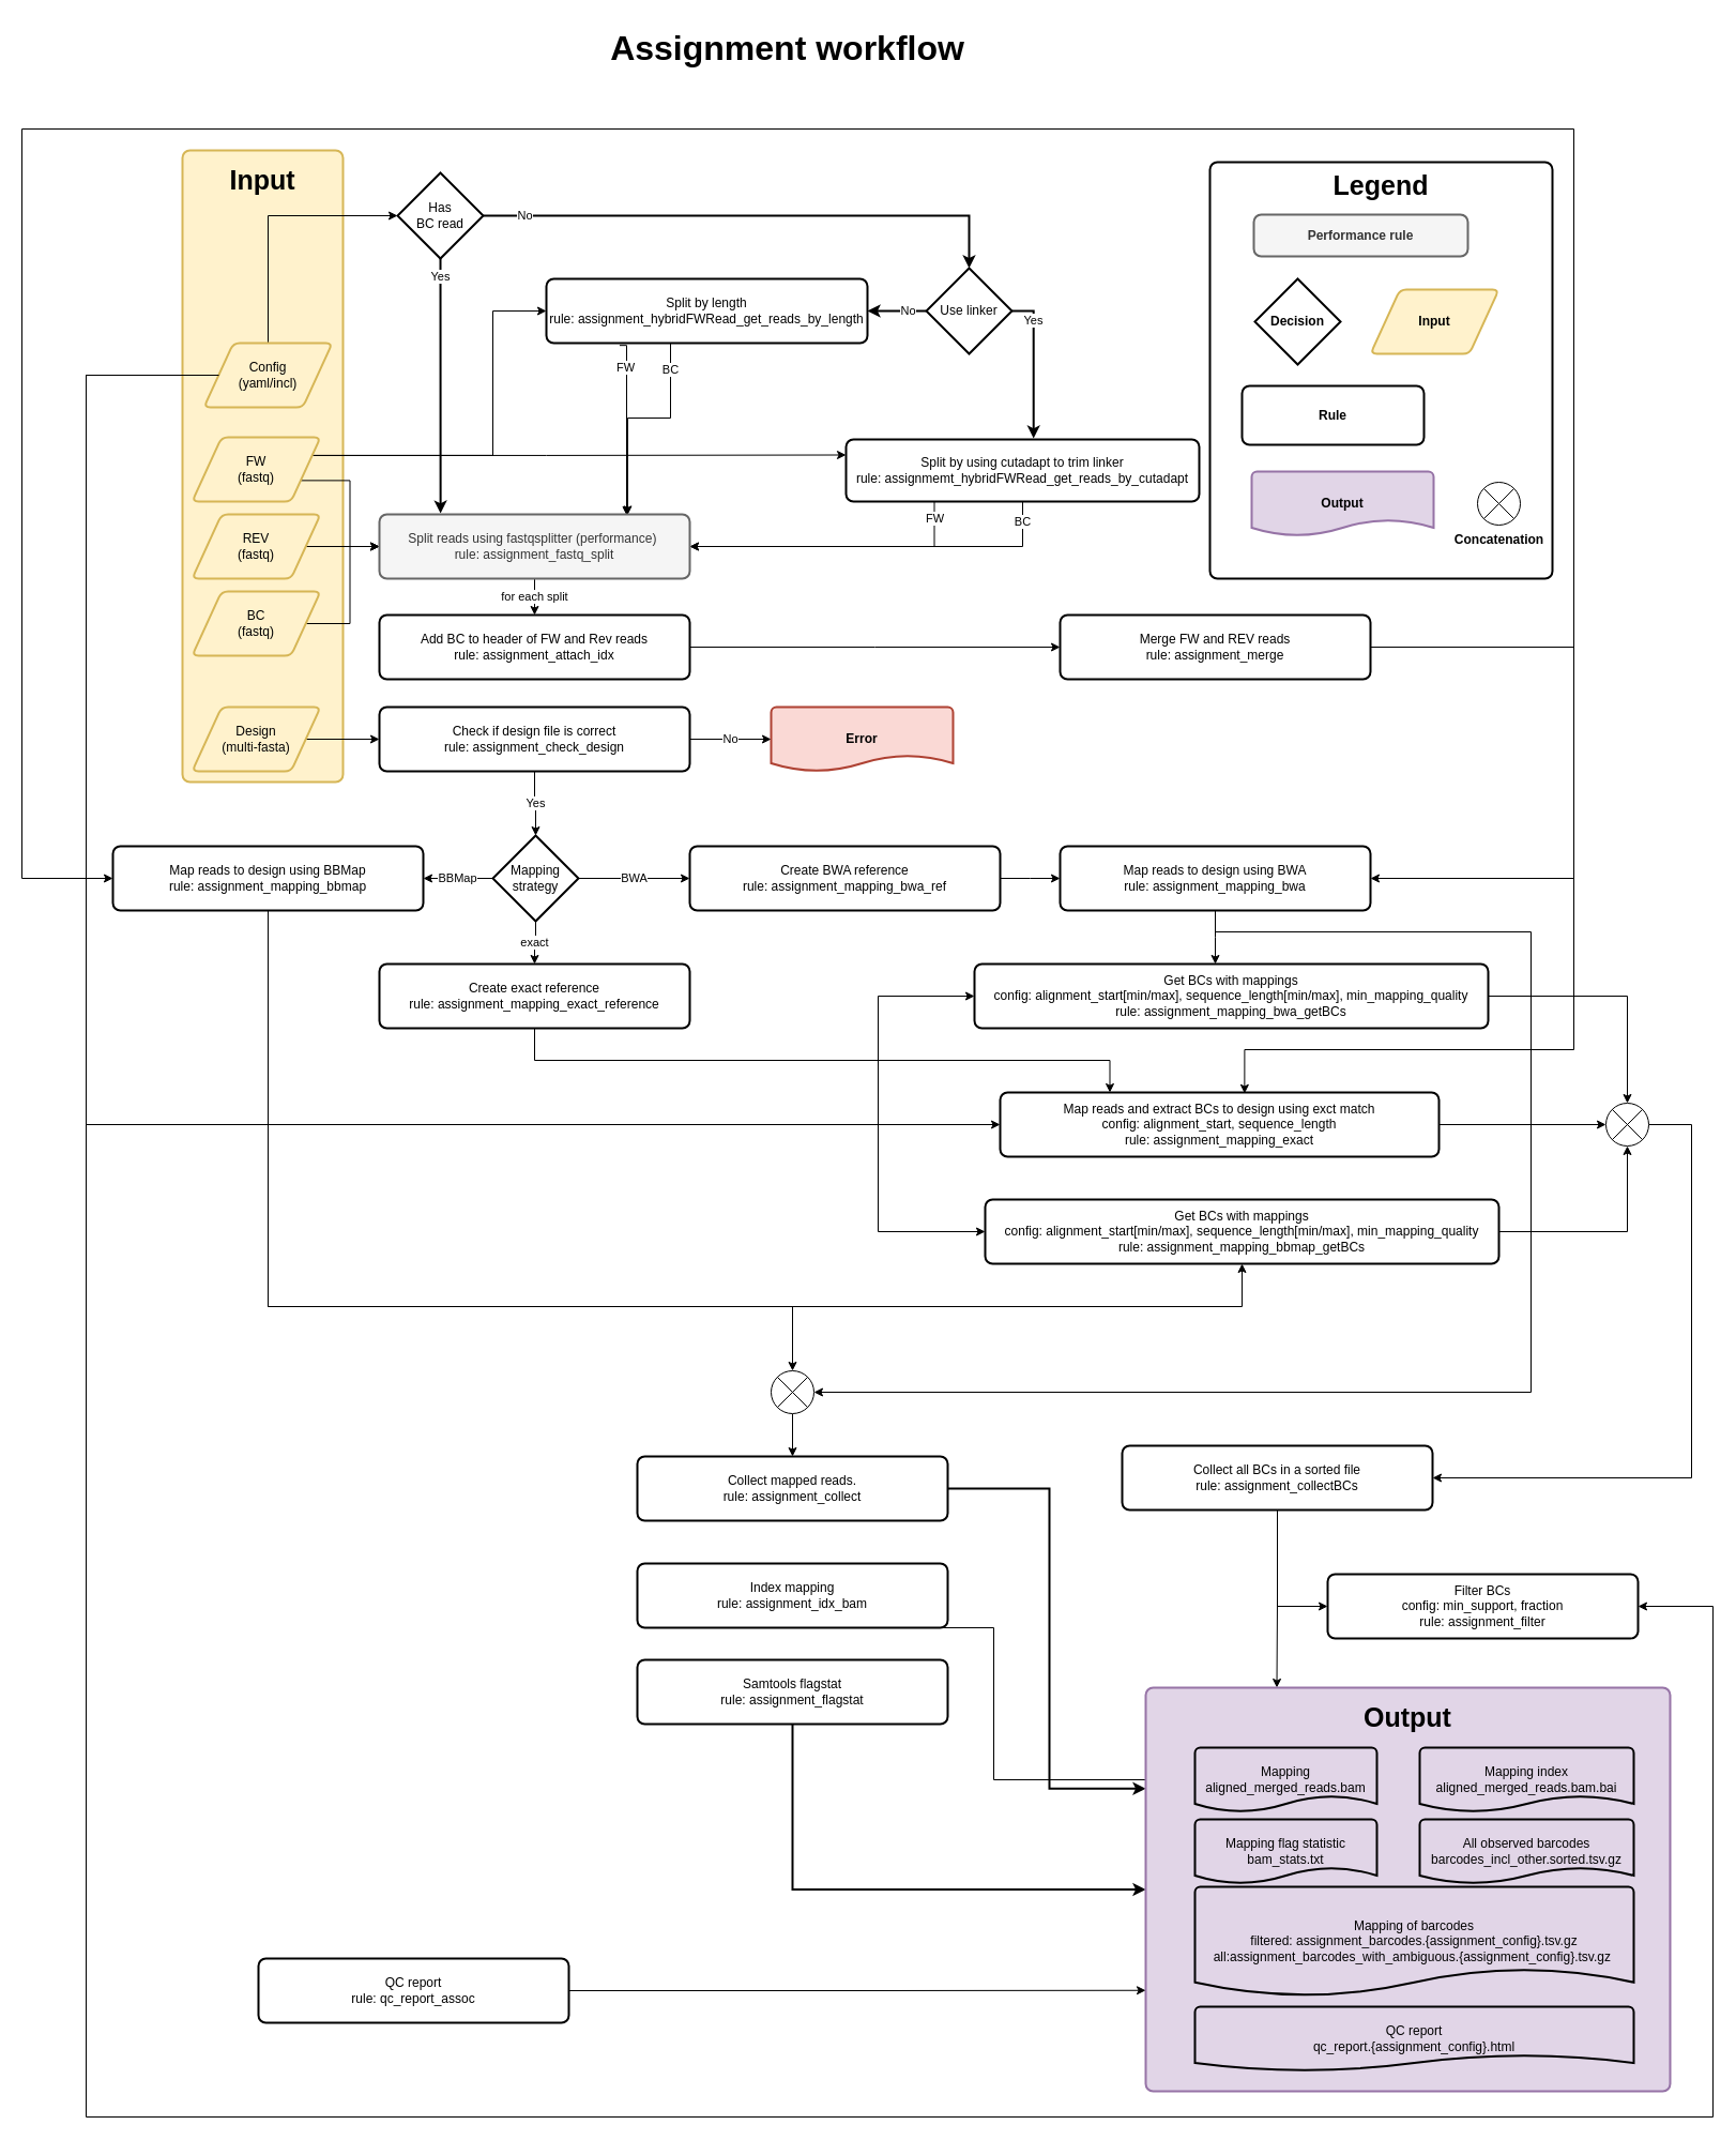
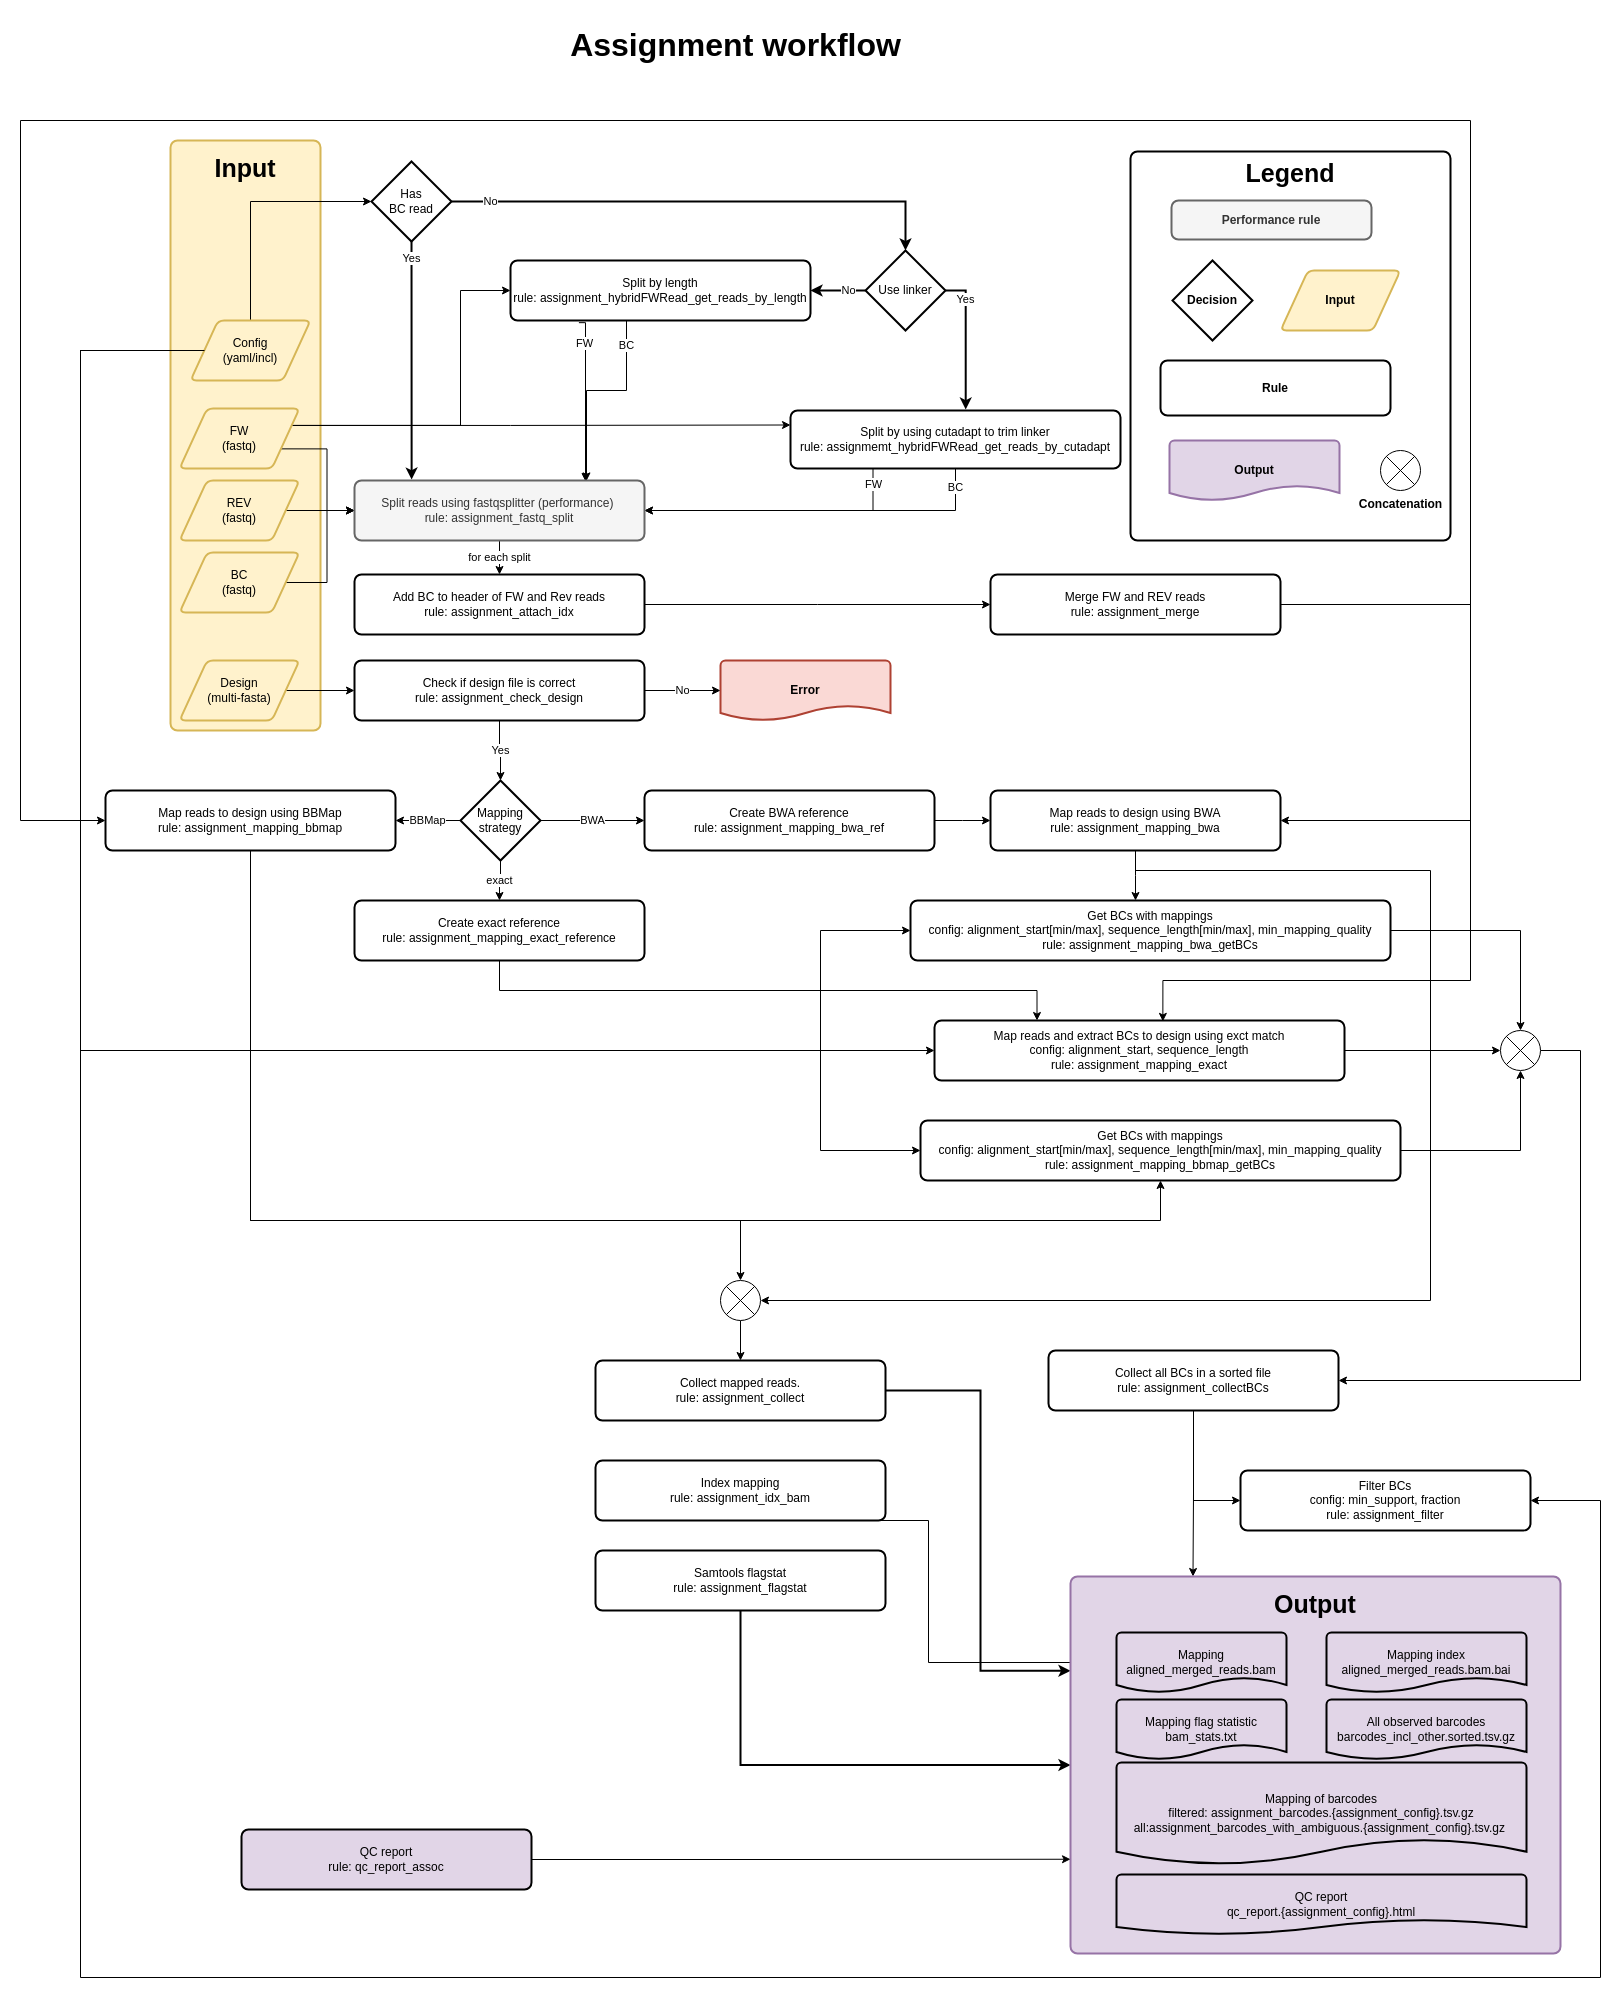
- <mxCell id="70" value="&lt;b&gt;Rule&lt;/b&gt;" style="rounded=1;whiteSpace=wrap;html=1;absoluteArcSize=1;arcSize=14;strokeWidth=2;" parent="65" vertex="1"><mxGeometry x="30" y="209" width="170" height="55" as="geometry" /></mxCell>
+ <mxCell id="70" value="&lt;b&gt;Rule&lt;/b&gt;" style="rounded=1;whiteSpace=wrap;html=1;absoluteArcSize=1;arcSize=14;strokeWidth=2;" parent="65" vertex="1"><mxGeometry x="30" y="209" width="230" height="55" as="geometry" /></mxCell>
- <mxCell id="95" value="QC report&lt;div&gt;rule: qc_report_assoc&lt;/div&gt;" style="rounded=1;whiteSpace=wrap;html=1;absoluteArcSize=1;arcSize=14;strokeWidth=2;" vertex="1" parent="1"><mxGeometry x="241" y="1829" width="290" height="60" as="geometry" /></mxCell>
+ <mxCell id="95" value="QC report&lt;div&gt;rule: qc_report_assoc&lt;/div&gt;" style="rounded=1;whiteSpace=wrap;html=1;absoluteArcSize=1;arcSize=14;strokeWidth=2;fillColor=#e1d5e7;" vertex="1" parent="1"><mxGeometry x="241" y="1829" width="290" height="60" as="geometry" /></mxCell>
